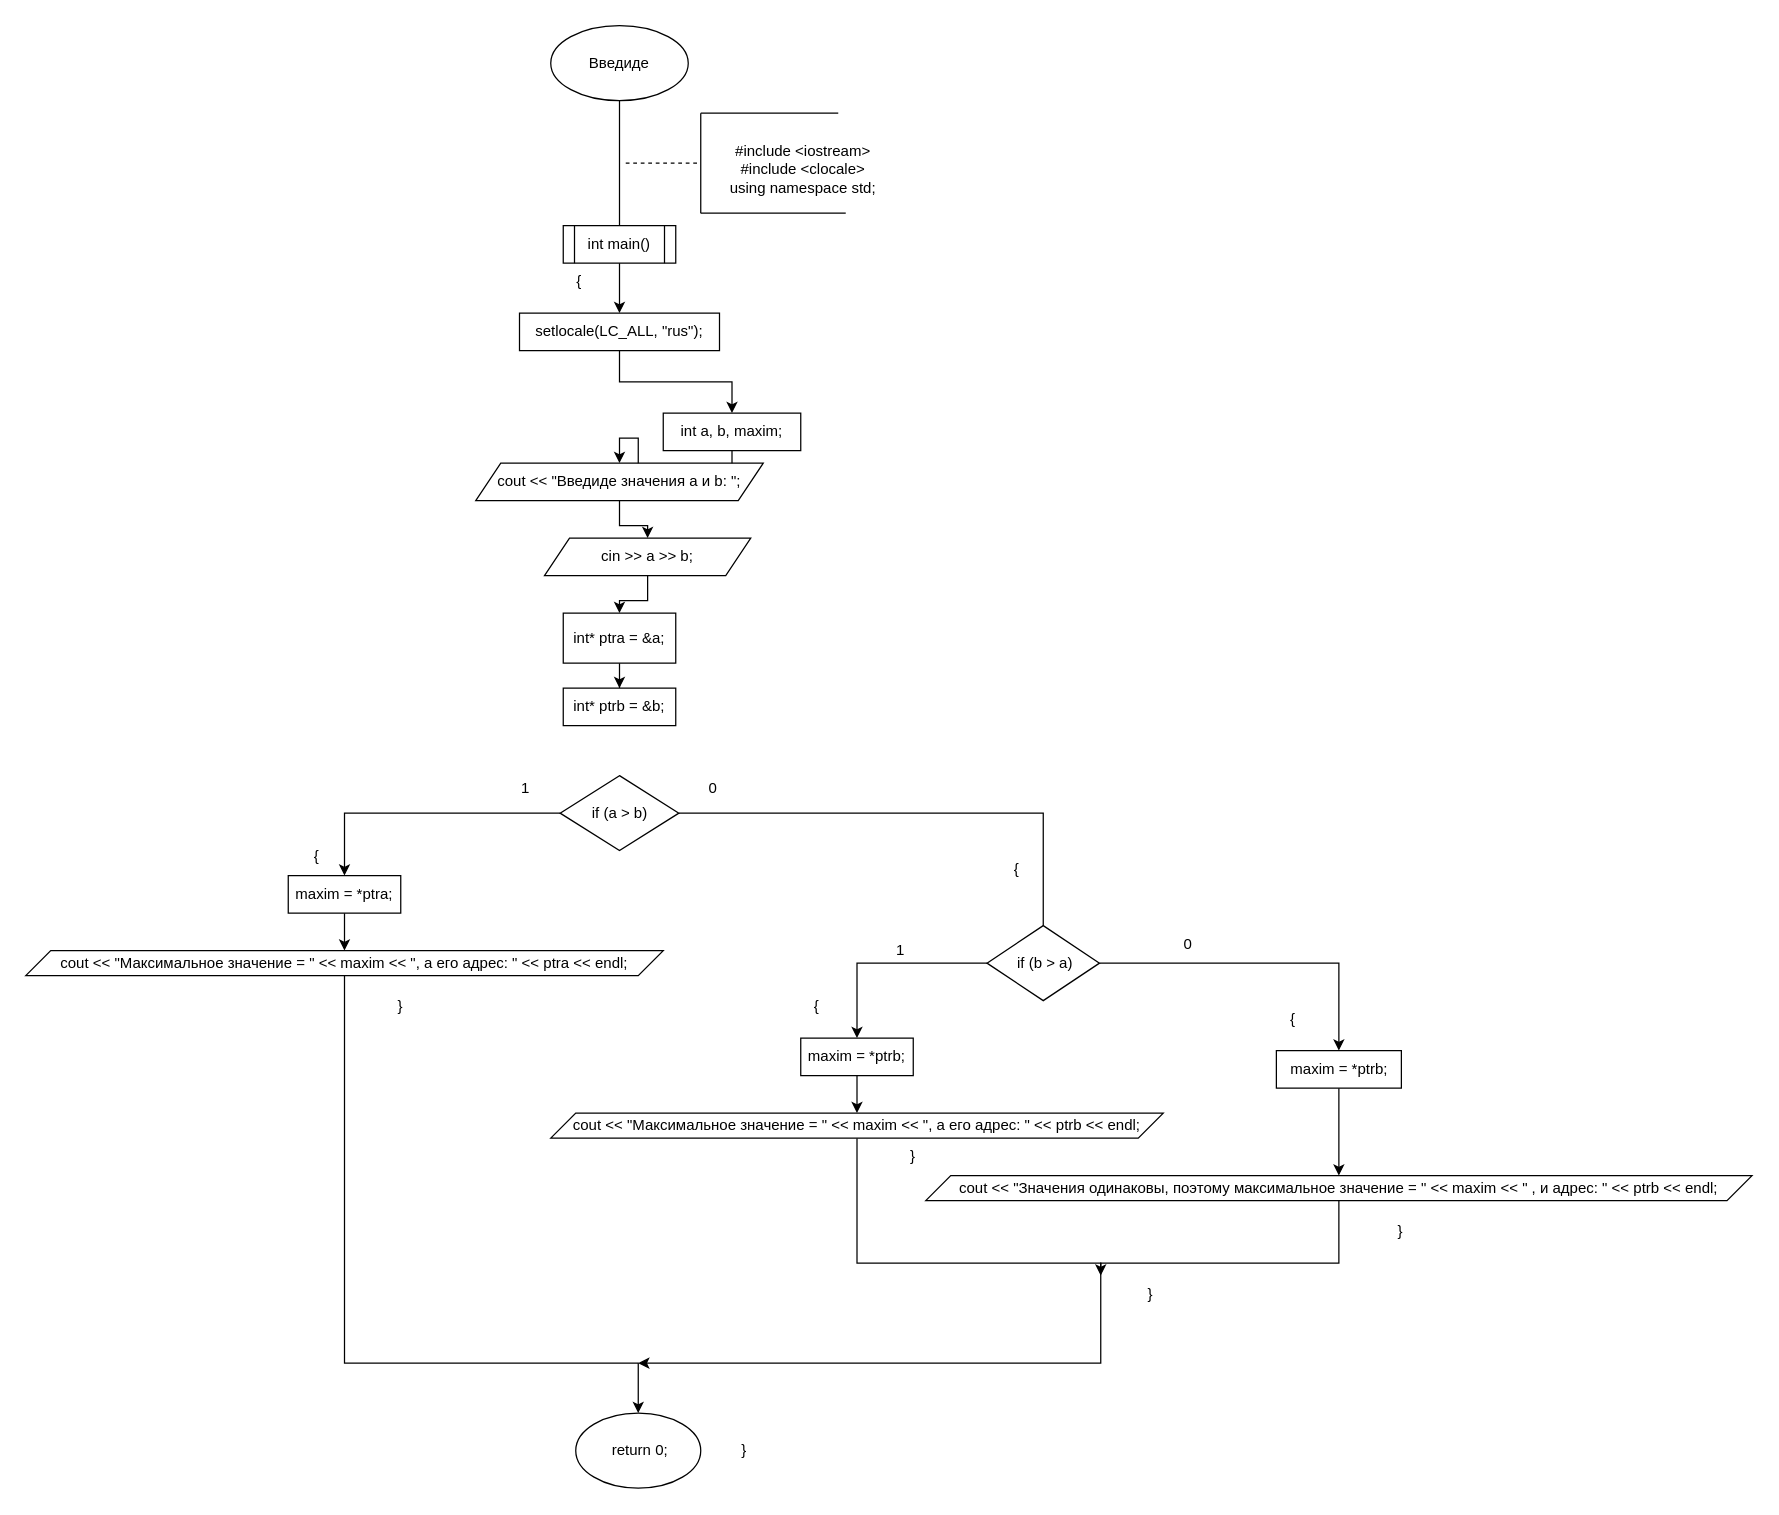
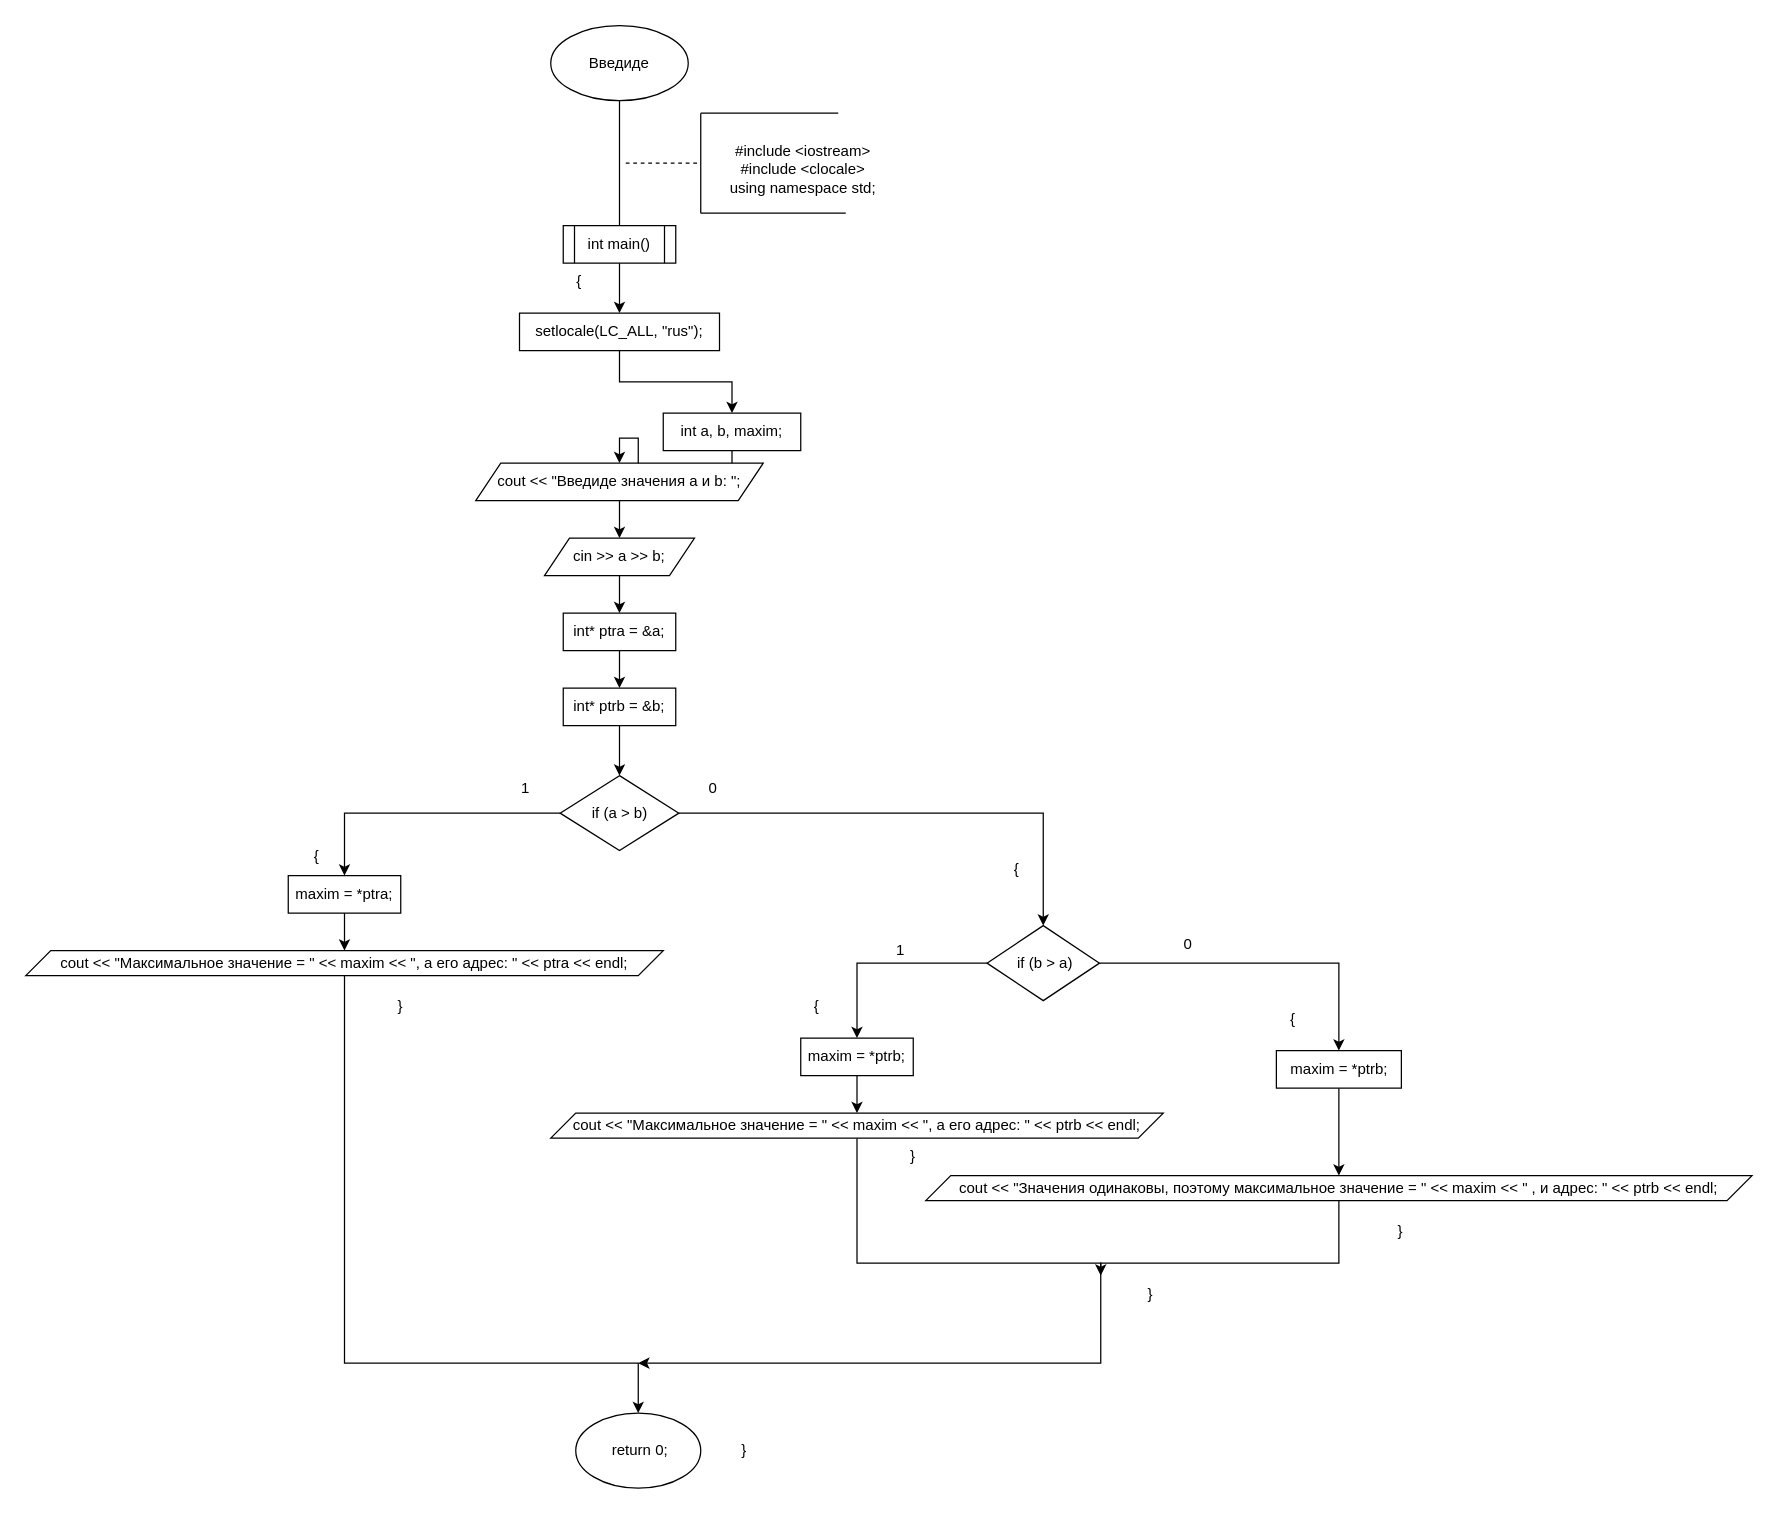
- <mxCell id="17" value="cin &amp;gt;&amp;gt; a &amp;gt;&amp;gt; b;" style="shape=parallelogram;perimeter=parallelogramPerimeter;whiteSpace=wrap;html=1;fixedSize=1;" vertex="1" parent="1"><mxGeometry x="435" y="430" width="165" height="30" as="geometry" /></mxCell>
+ <mxCell id="17" value="cin &amp;gt;&amp;gt; a &amp;gt;&amp;gt; b;" style="shape=parallelogram;perimeter=parallelogramPerimeter;whiteSpace=wrap;html=1;fixedSize=1;" vertex="1" parent="1"><mxGeometry x="435" y="430" width="120" height="30" as="geometry" /></mxCell>
- <mxCell id="21" value="int* ptra = &amp;amp;a;" style="rounded=0;whiteSpace=wrap;html=1;" vertex="1" parent="1"><mxGeometry x="450" y="490" width="90" height="40" as="geometry" /></mxCell>
+ <mxCell id="21" value="int* ptra = &amp;amp;a;" style="rounded=0;whiteSpace=wrap;html=1;" vertex="1" parent="1"><mxGeometry x="450" y="490" width="90" height="30" as="geometry" /></mxCell>
+ <mxCell id="22" style="edgeStyle=orthogonalEdgeStyle;rounded=0;orthogonalLoop=1;jettySize=auto;html=1;entryX=0.5;entryY=0;entryDx=0;entryDy=0;" edge="1" parent="1" source="23" target="26"><mxGeometry relative="1" as="geometry" /></mxCell>
- <mxCell id="25" style="edgeStyle=orthogonalEdgeStyle;rounded=0;orthogonalLoop=1;jettySize=auto;html=1;entryX=0.5;entryY=0;entryDx=0;entryDy=0;endArrow=none;" edge="1" parent="1" source="26" target="29"><mxGeometry relative="1" as="geometry" /></mxCell>
+ <mxCell id="25" style="edgeStyle=orthogonalEdgeStyle;rounded=0;orthogonalLoop=1;jettySize=auto;html=1;entryX=0.5;entryY=0;entryDx=0;entryDy=0;" edge="1" parent="1" source="26" target="29"><mxGeometry relative="1" as="geometry" /></mxCell>
